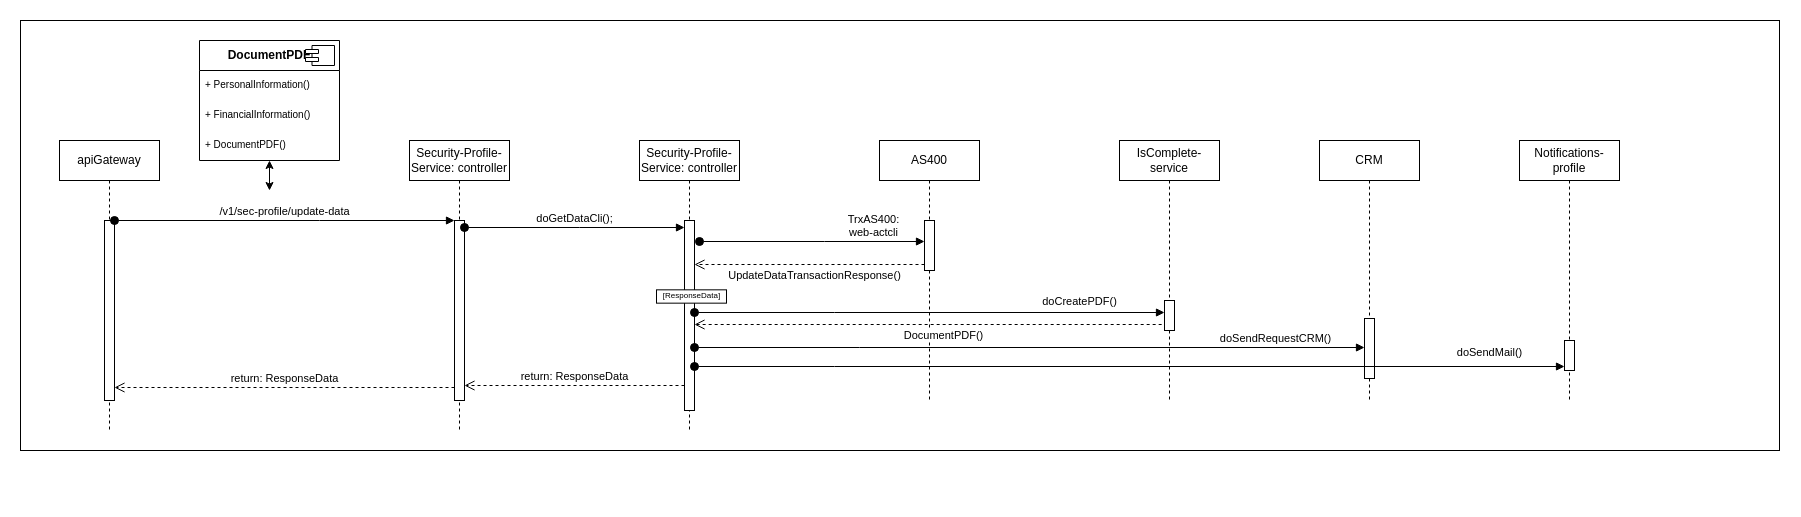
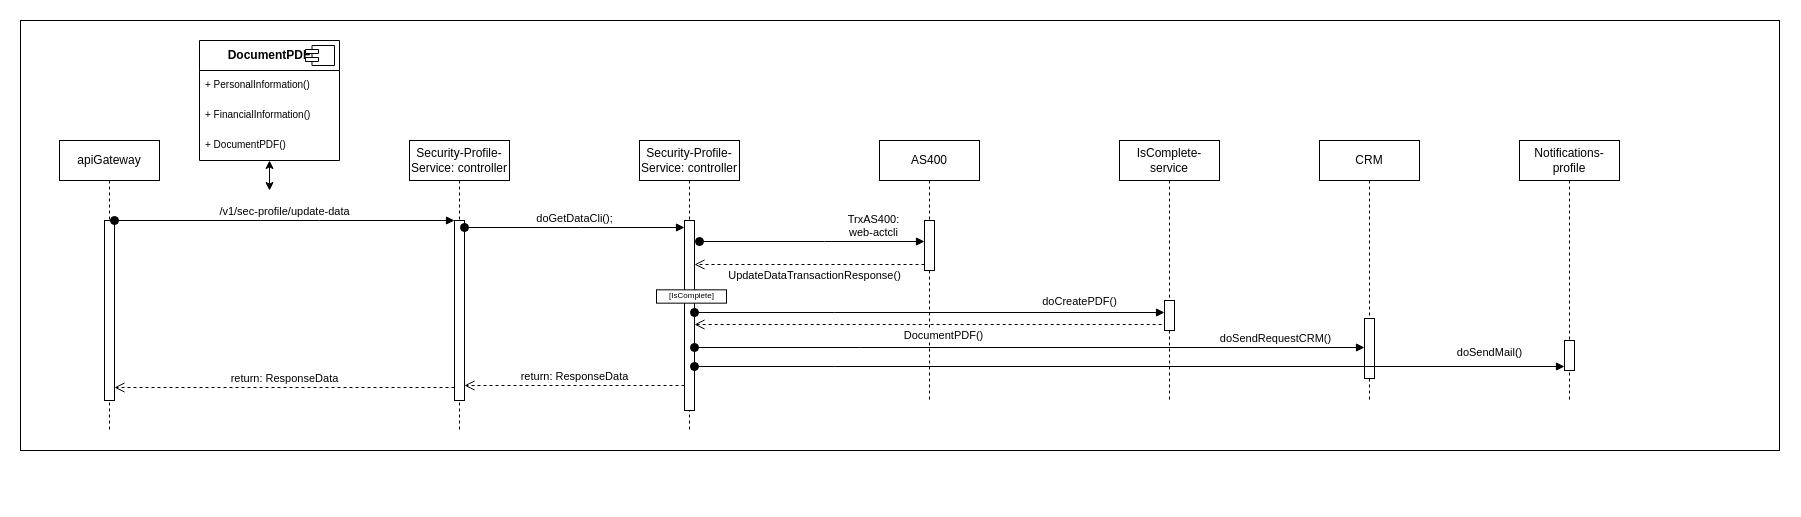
- <mxCell id="27" value="&lt;font style=&quot;font-size: 8px;&quot;&gt;[ResponseData]&lt;/font&gt;" style="text;html=1;align=center;verticalAlign=middle;resizable=0;points=[];autosize=1;strokeColor=none;fillColor=none;" parent="25" vertex="1"><mxGeometry y="-7" width="70" height="30" as="geometry" /></mxCell>
+ <mxCell id="27" value="&lt;font style=&quot;font-size: 8px;&quot;&gt;[IsComplete]&lt;/font&gt;" style="text;html=1;align=center;verticalAlign=middle;resizable=0;points=[];autosize=1;strokeColor=none;fillColor=none;" parent="25" vertex="1"><mxGeometry y="-7" width="70" height="30" as="geometry" /></mxCell>
